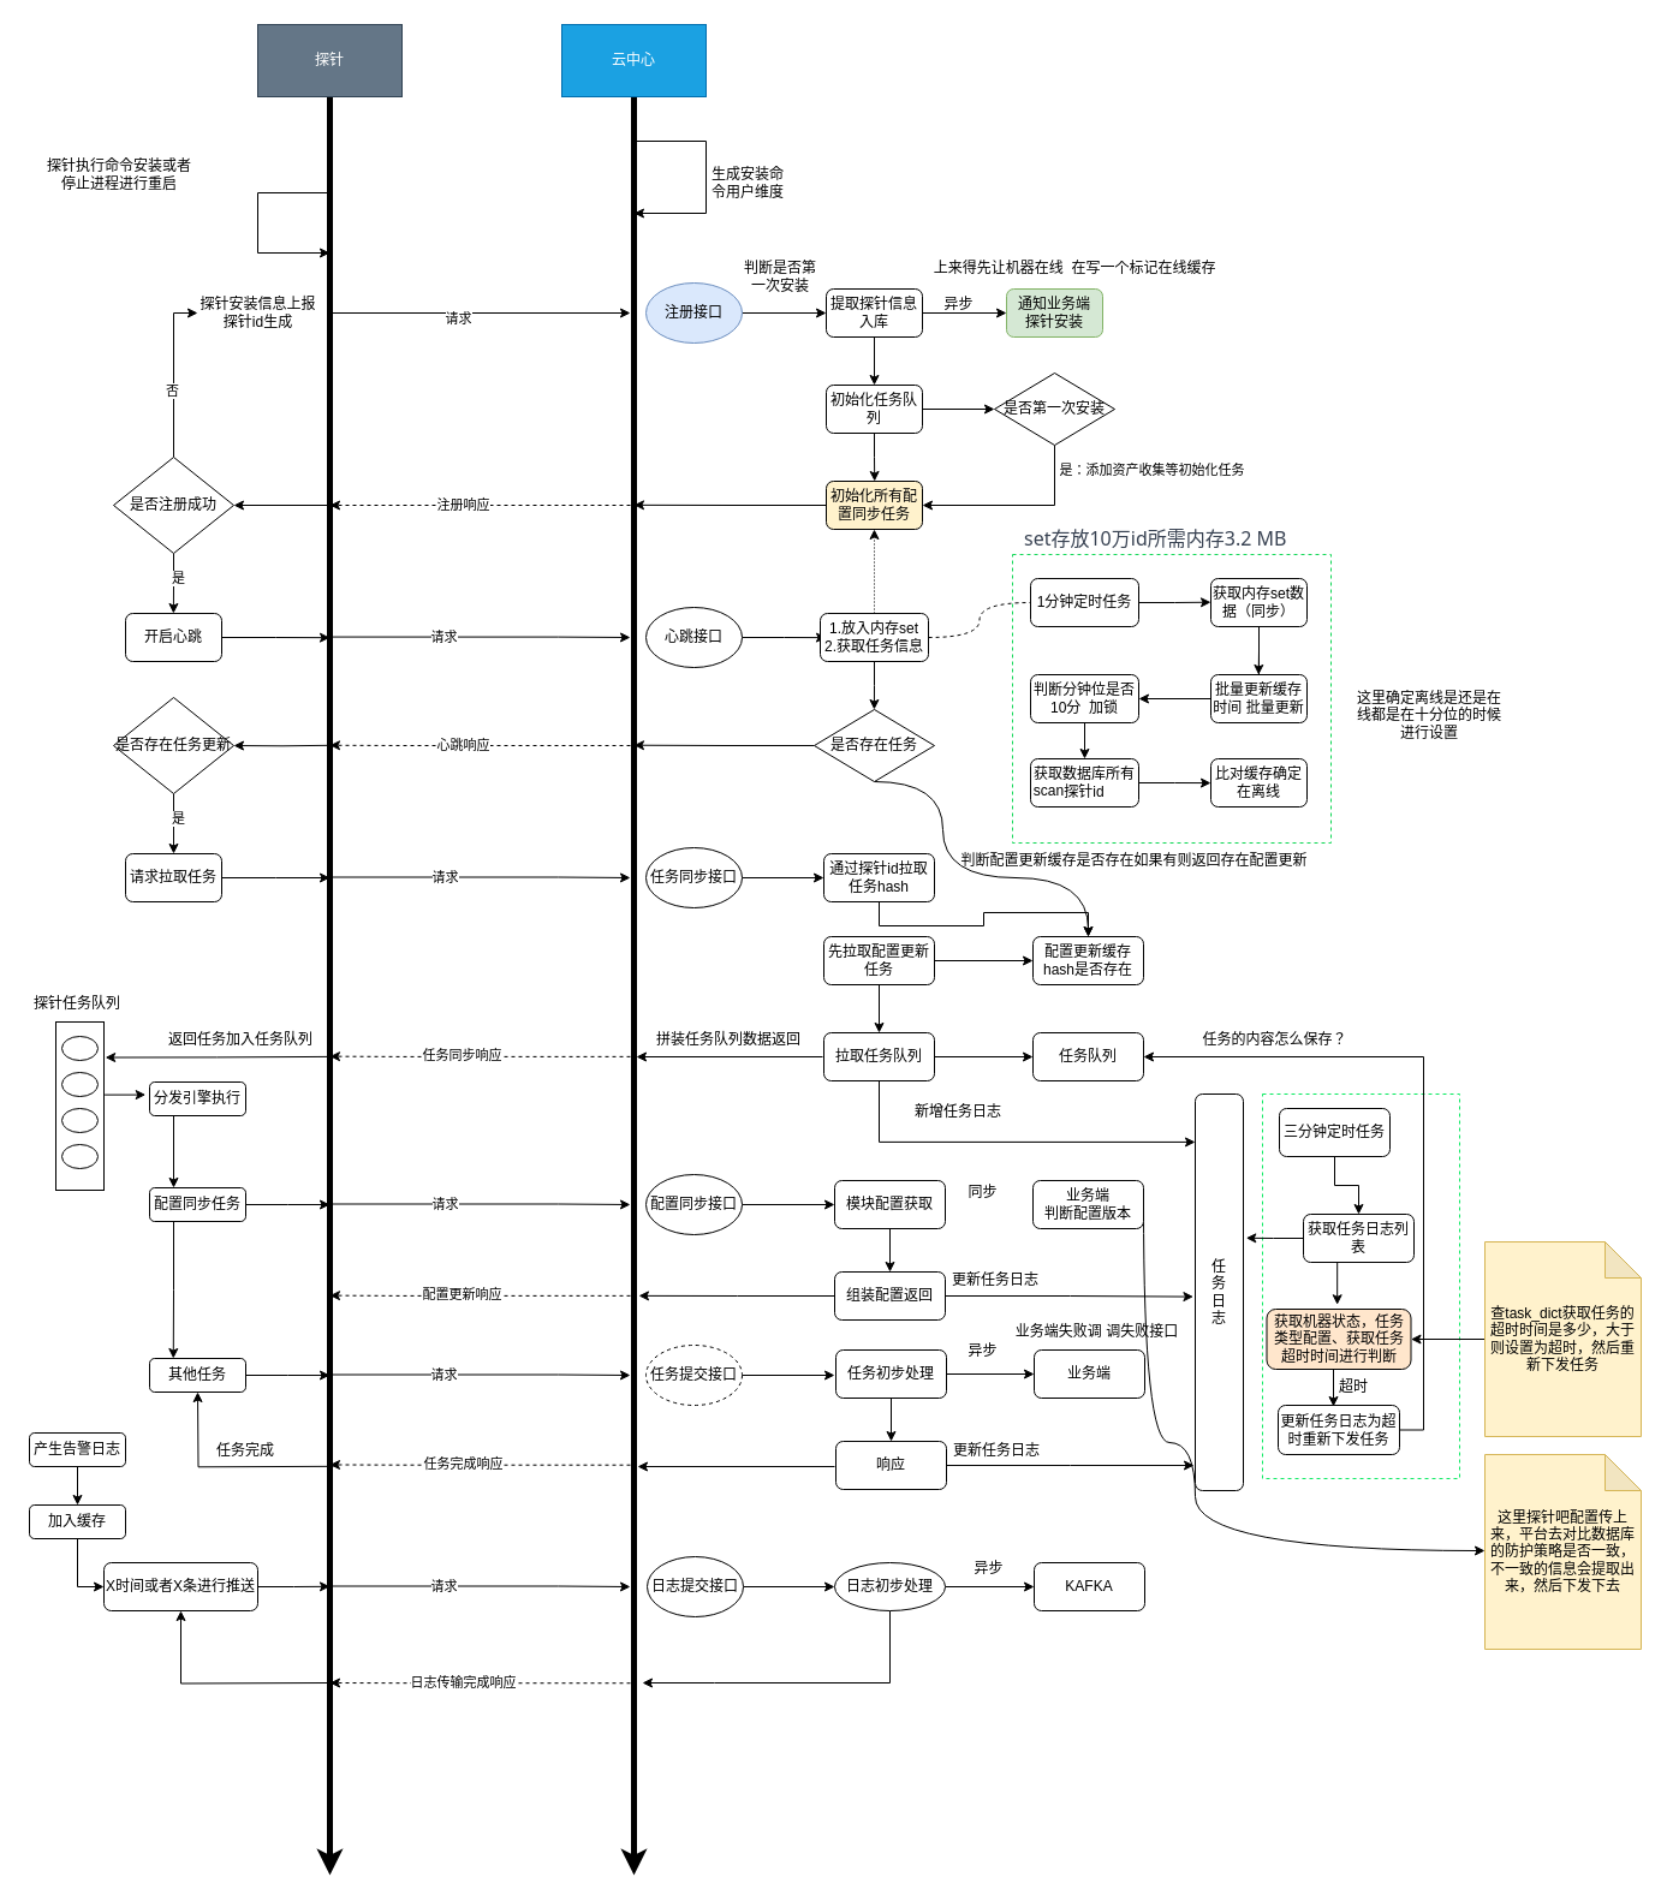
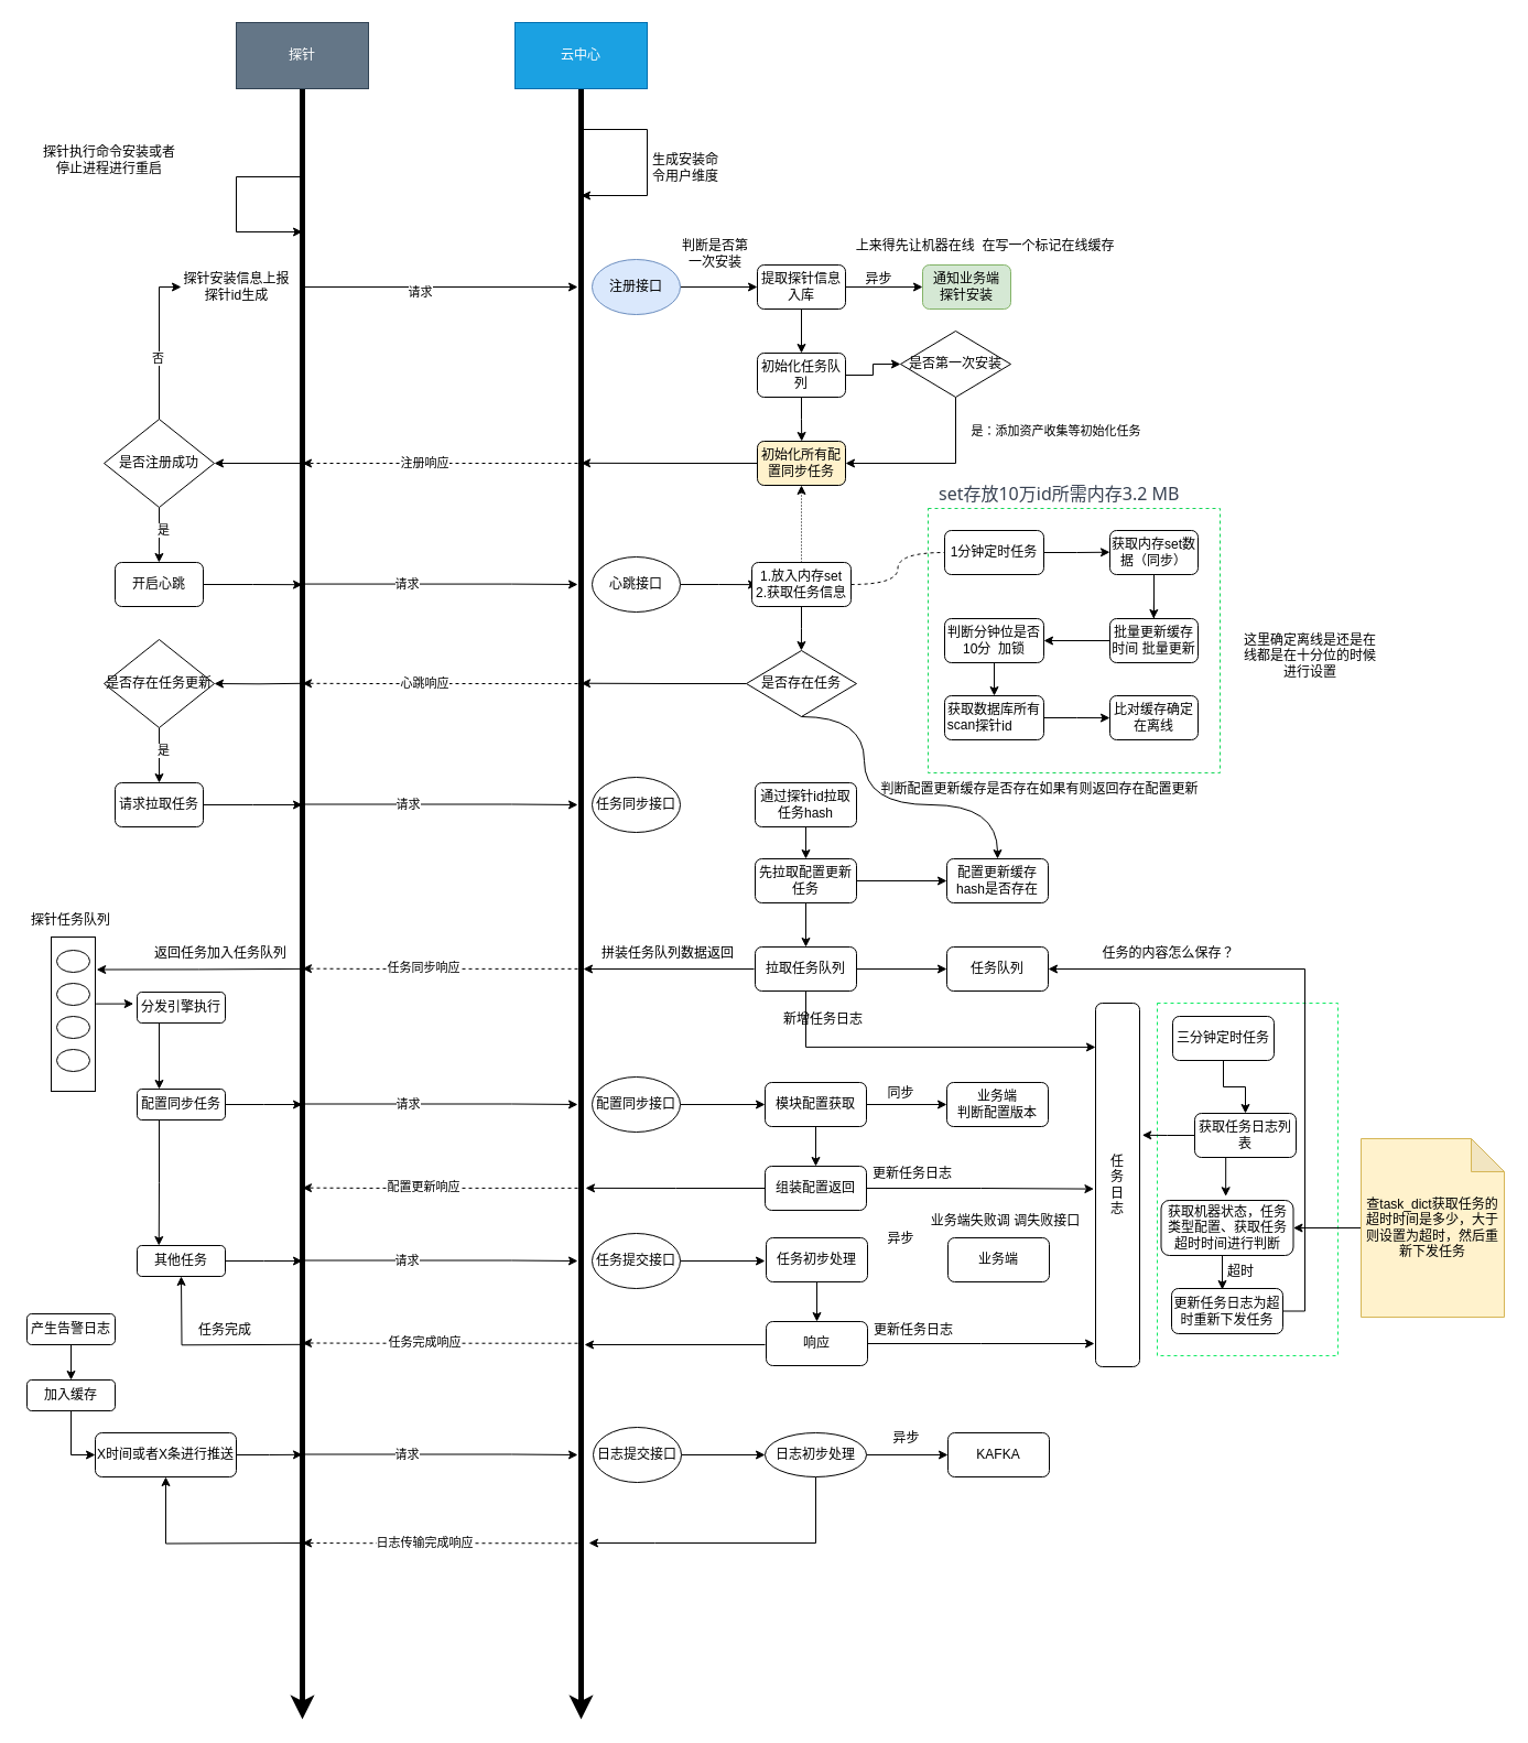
- <mxCell id="26" value="是否第一次安装" style="rhombus;whiteSpace=wrap;html=1;" parent="1" vertex="1"><mxGeometry x="827" y="310" width="100" height="60" as="geometry" /></mxCell>
+ <mxCell id="26" value="是否第一次安装" style="rhombus;whiteSpace=wrap;html=1;" parent="1" vertex="1"><mxGeometry x="817" y="300" width="100" height="60" as="geometry" /></mxCell>
- <mxCell id="73" style="edgeStyle=orthogonalEdgeStyle;rounded=0;orthogonalLoop=1;jettySize=auto;html=1;exitX=1;exitY=0.5;exitDx=0;exitDy=0;entryX=0;entryY=0.5;entryDx=0;entryDy=0;" parent="1" source="74" target="77" edge="1"><mxGeometry relative="1" as="geometry"><mxPoint x="694" y="730.13" as="targetPoint" /></mxGeometry></mxCell>
- <mxCell id="76" style="edgeStyle=orthogonalEdgeStyle;rounded=0;orthogonalLoop=1;jettySize=auto;html=1;exitX=0.5;exitY=1;exitDx=0;exitDy=0;" parent="1" source="77" target="78" edge="1"><mxGeometry relative="1" as="geometry"><mxPoint x="728" y="800" as="targetPoint" /></mxGeometry></mxCell>
+ <mxCell id="76" style="edgeStyle=orthogonalEdgeStyle;rounded=0;orthogonalLoop=1;jettySize=auto;html=1;exitX=0.5;exitY=1;exitDx=0;exitDy=0;entryX=0.5;entryY=0;entryDx=0;entryDy=0;" parent="1" source="77" target="82" edge="1"><mxGeometry relative="1" as="geometry"><mxPoint x="728" y="800" as="targetPoint" /></mxGeometry></mxCell>
- <mxCell id="136" value="新增任务日志" style="text;html=1;strokeColor=none;fillColor=none;align=center;verticalAlign=middle;whiteSpace=wrap;rounded=0;" parent="1" vertex="1"><mxGeometry x="755" y="910" width="84" height="30" as="geometry" /></mxCell>
+ <mxCell id="136" value="新增任务日志" style="text;html=1;strokeColor=none;fillColor=none;align=center;verticalAlign=middle;whiteSpace=wrap;rounded=0;" parent="1" vertex="1"><mxGeometry x="705" y="910" width="84" height="30" as="geometry" /></mxCell>
+ <mxCell id="109" style="edgeStyle=orthogonalEdgeStyle;rounded=0;orthogonalLoop=1;jettySize=auto;html=1;exitX=1;exitY=0.5;exitDx=0;exitDy=0;" parent="1" source="110" target="114" edge="1"><mxGeometry relative="1" as="geometry" /></mxCell>
- <mxCell id="146" value="获取机器状态，任务类型配置、获取任务超时时间进行判断" style="rounded=1;whiteSpace=wrap;html=1;fillColor=#ffe6cc;" parent="1" vertex="1"><mxGeometry x="1053.5" y="1089" width="120" height="50" as="geometry" /></mxCell>
+ <mxCell id="146" value="获取机器状态，任务类型配置、获取任务超时时间进行判断" style="rounded=1;whiteSpace=wrap;html=1;" parent="1" vertex="1"><mxGeometry x="1053.5" y="1089" width="120" height="50" as="geometry" /></mxCell>
- <mxCell id="126" style="edgeStyle=orthogonalEdgeStyle;rounded=0;orthogonalLoop=1;jettySize=auto;html=1;exitX=1;exitY=0.5;exitDx=0;exitDy=0;" parent="1" source="127" target="130" edge="1"><mxGeometry relative="1" as="geometry" /></mxCell>
- <mxCell id="124" value="任务提交接口" style="ellipse;whiteSpace=wrap;html=1;dashed=1;" parent="1" vertex="1"><mxGeometry x="537" y="1119" width="80" height="50" as="geometry" /></mxCell>
+ <mxCell id="124" value="任务提交接口" style="ellipse;whiteSpace=wrap;html=1;" parent="1" vertex="1"><mxGeometry x="537" y="1119" width="80" height="50" as="geometry" /></mxCell>
- <mxCell id="113" style="edgeStyle=orthogonalEdgeStyle;rounded=0;orthogonalLoop=1;jettySize=auto;html=1;exitX=1;exitY=0.5;exitDx=0;exitDy=0;curved=1;" edge="1" parent="1" source="114" target="178"><mxGeometry relative="1" as="geometry"><Array as="points"><mxPoint x="951" y="1200" /><mxPoint x="994" y="1200" /><mxPoint x="994" y="1290" /></Array></mxGeometry></mxCell>
- <mxCell id="178" value="这里探针吧配置传上来，平台去对比数据库的防护策略是否一致，不一致的信息会提取出来，然后下发下去" style="shape=note;whiteSpace=wrap;html=1;backgroundOutline=1;darkOpacity=0.05;fillColor=#fff2cc;strokeColor=#d6b656;" vertex="1" parent="1"><mxGeometry x="1235" y="1210" width="130" height="162" as="geometry" /></mxCell>
